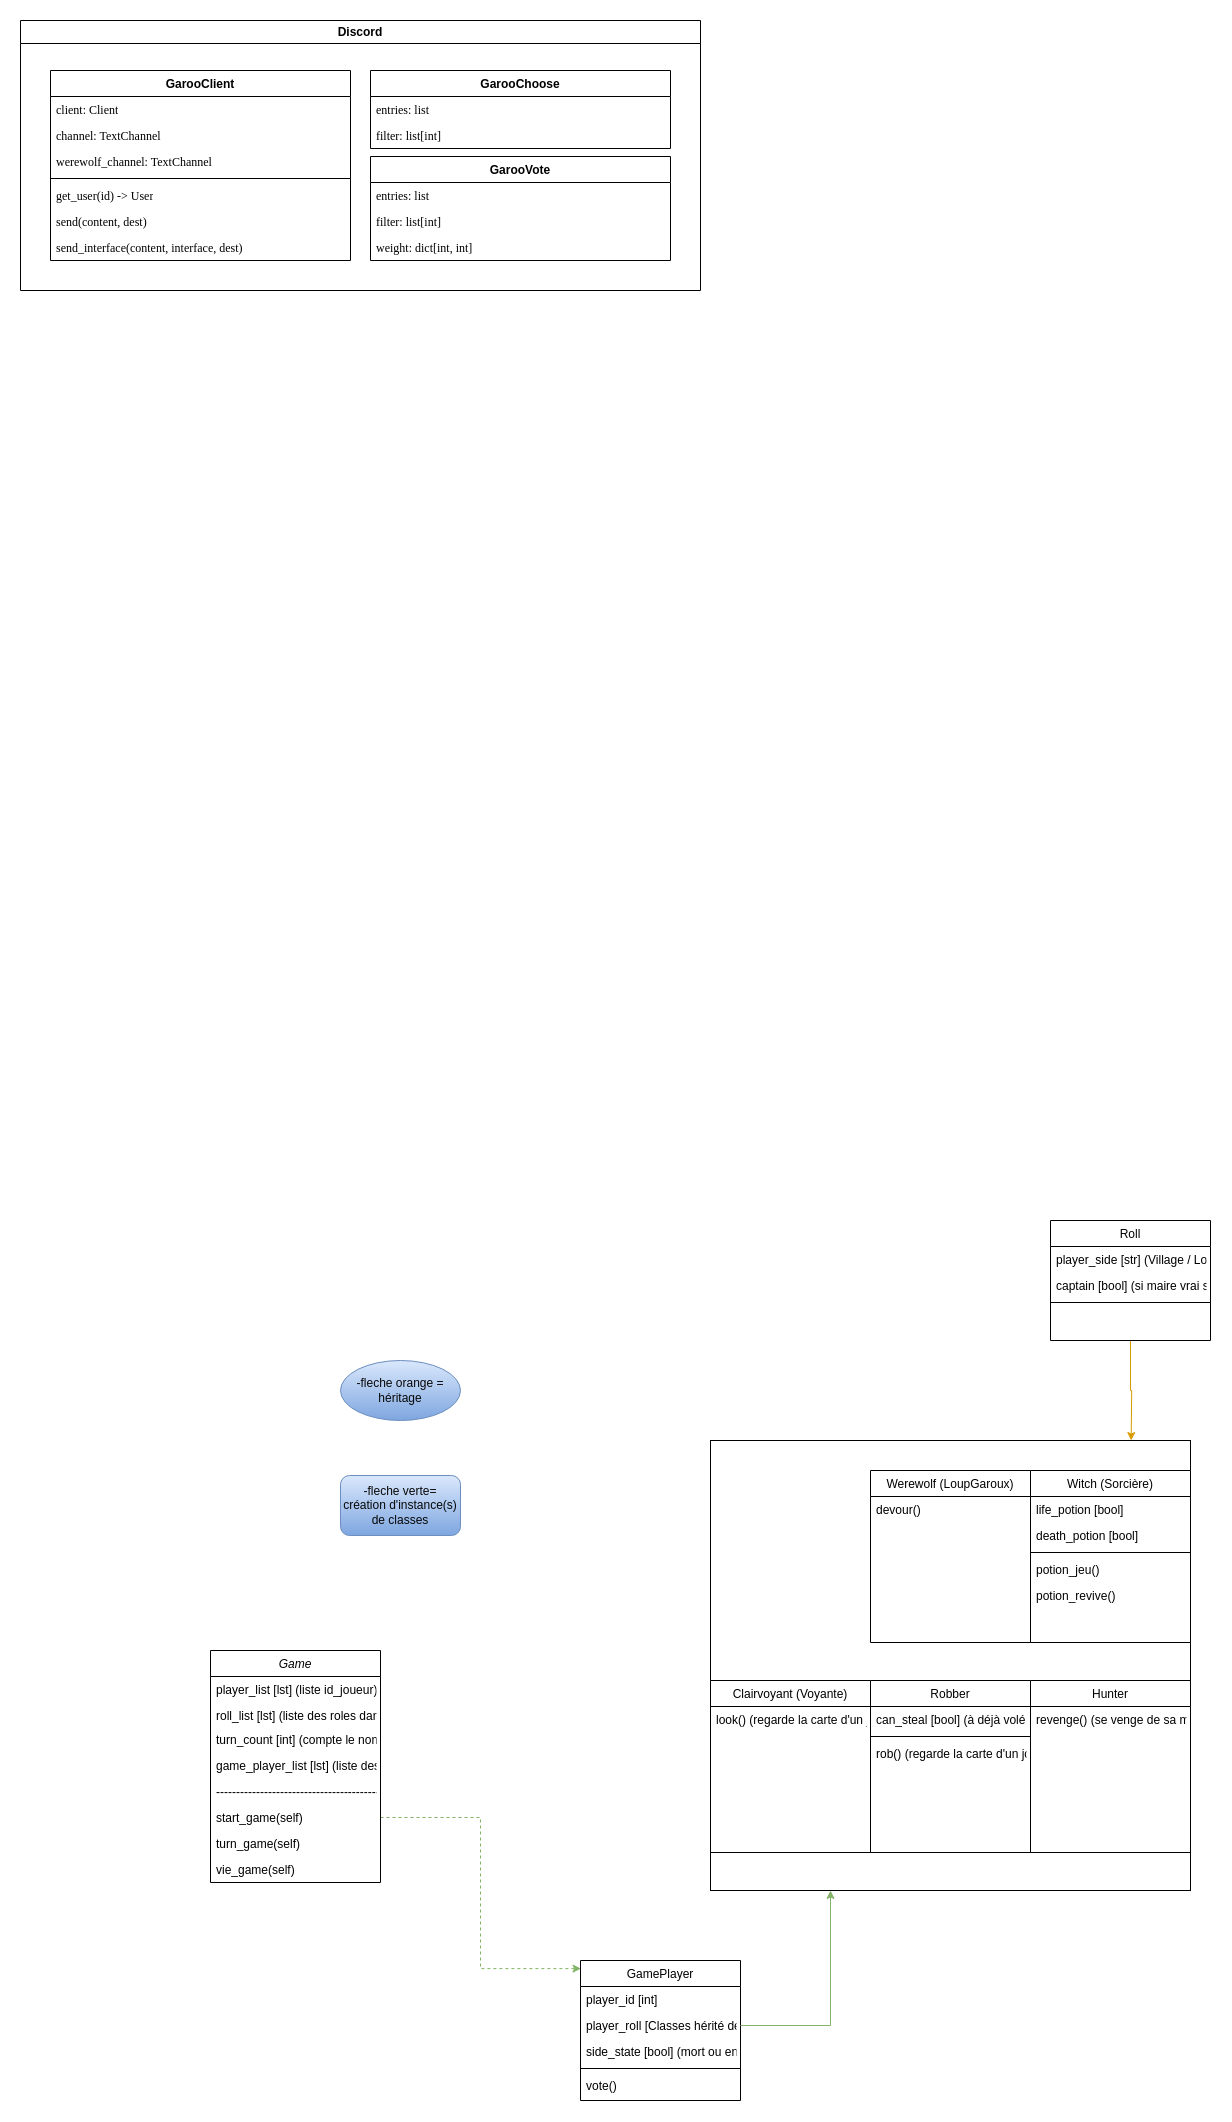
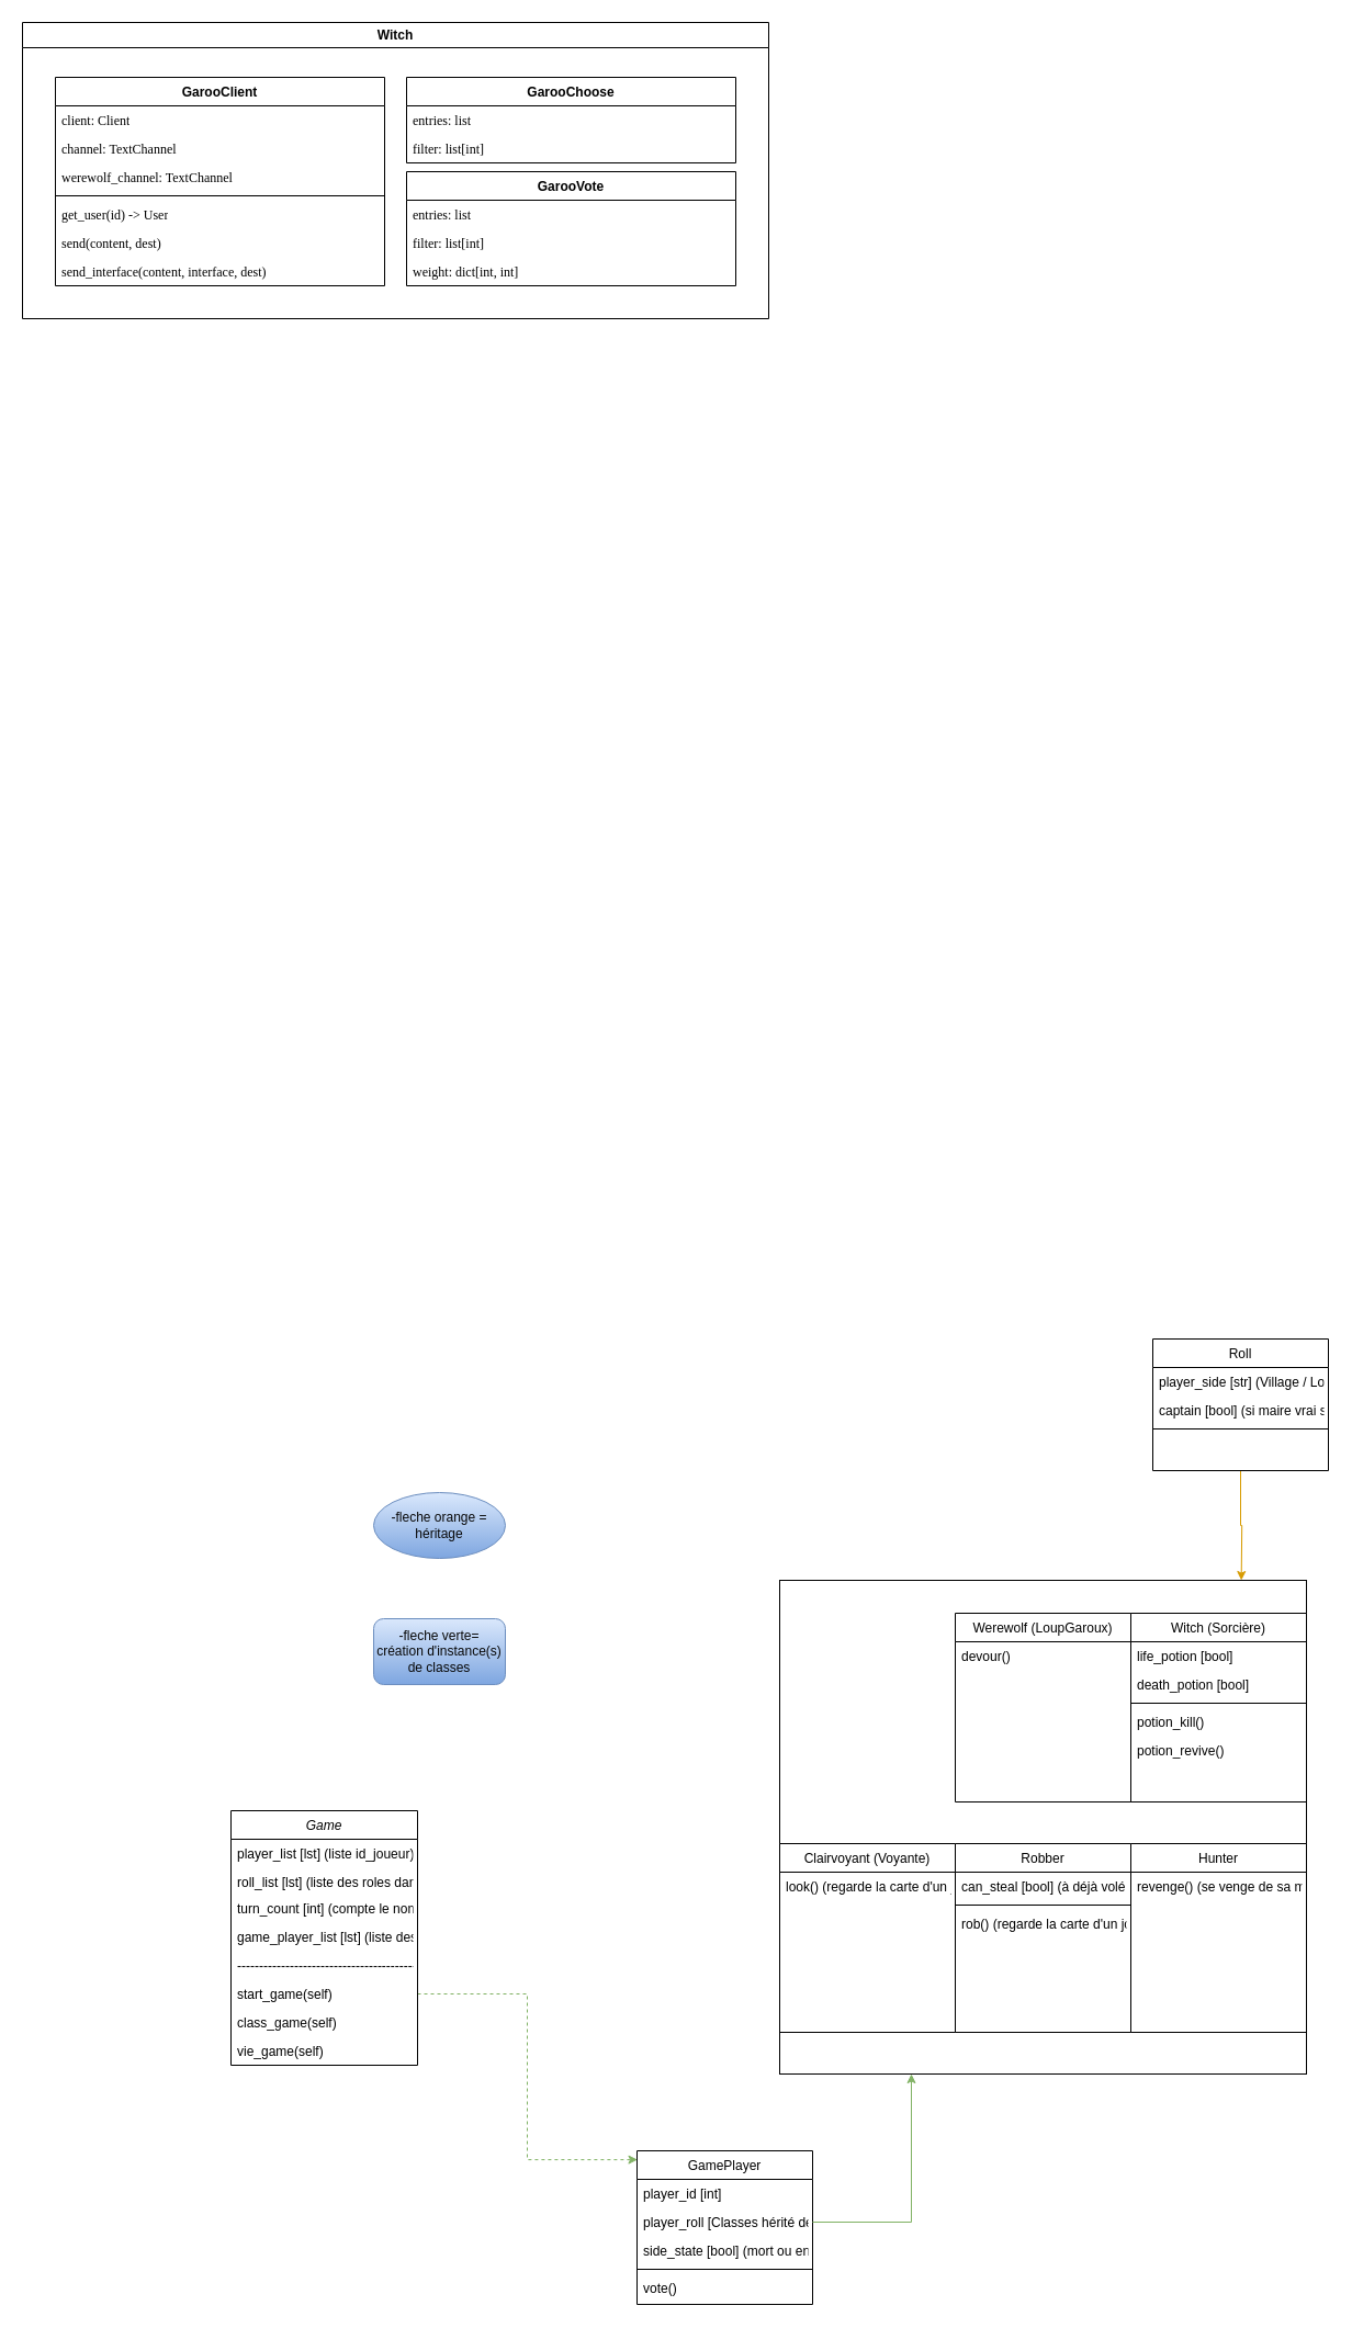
- <mxCell id="43" value="Discord" style="swimlane;whiteSpace=wrap;html=1;" vertex="1" parent="1"><mxGeometry x="20" y="20" width="680" height="270" as="geometry" /></mxCell>
+ <mxCell id="43" value="Witch" style="swimlane;whiteSpace=wrap;html=1;" vertex="1" parent="1"><mxGeometry x="20" y="20" width="680" height="270" as="geometry" /></mxCell>
- <mxCell id="29" value="potion_jeu()" style="text;align=left;verticalAlign=top;spacingLeft=4;spacingRight=4;overflow=hidden;rotatable=0;points=[[0,0.5],[1,0.5]];portConstraint=eastwest;" parent="25" vertex="1"><mxGeometry y="86" width="160" height="26" as="geometry" /></mxCell>
+ <mxCell id="29" value="potion_kill()" style="text;align=left;verticalAlign=top;spacingLeft=4;spacingRight=4;overflow=hidden;rotatable=0;points=[[0,0.5],[1,0.5]];portConstraint=eastwest;" parent="25" vertex="1"><mxGeometry y="86" width="160" height="26" as="geometry" /></mxCell>
- <mxCell id="22" value="turn_game(self)" style="text;align=left;verticalAlign=top;spacingLeft=4;spacingRight=4;overflow=hidden;rotatable=0;points=[[0,0.5],[1,0.5]];portConstraint=eastwest;rounded=0;shadow=0;html=0;" parent="15" vertex="1"><mxGeometry y="180" width="170" height="26" as="geometry" /></mxCell>
+ <mxCell id="22" value="class_game(self)" style="text;align=left;verticalAlign=top;spacingLeft=4;spacingRight=4;overflow=hidden;rotatable=0;points=[[0,0.5],[1,0.5]];portConstraint=eastwest;rounded=0;shadow=0;html=0;" parent="15" vertex="1"><mxGeometry y="180" width="170" height="26" as="geometry" /></mxCell>
